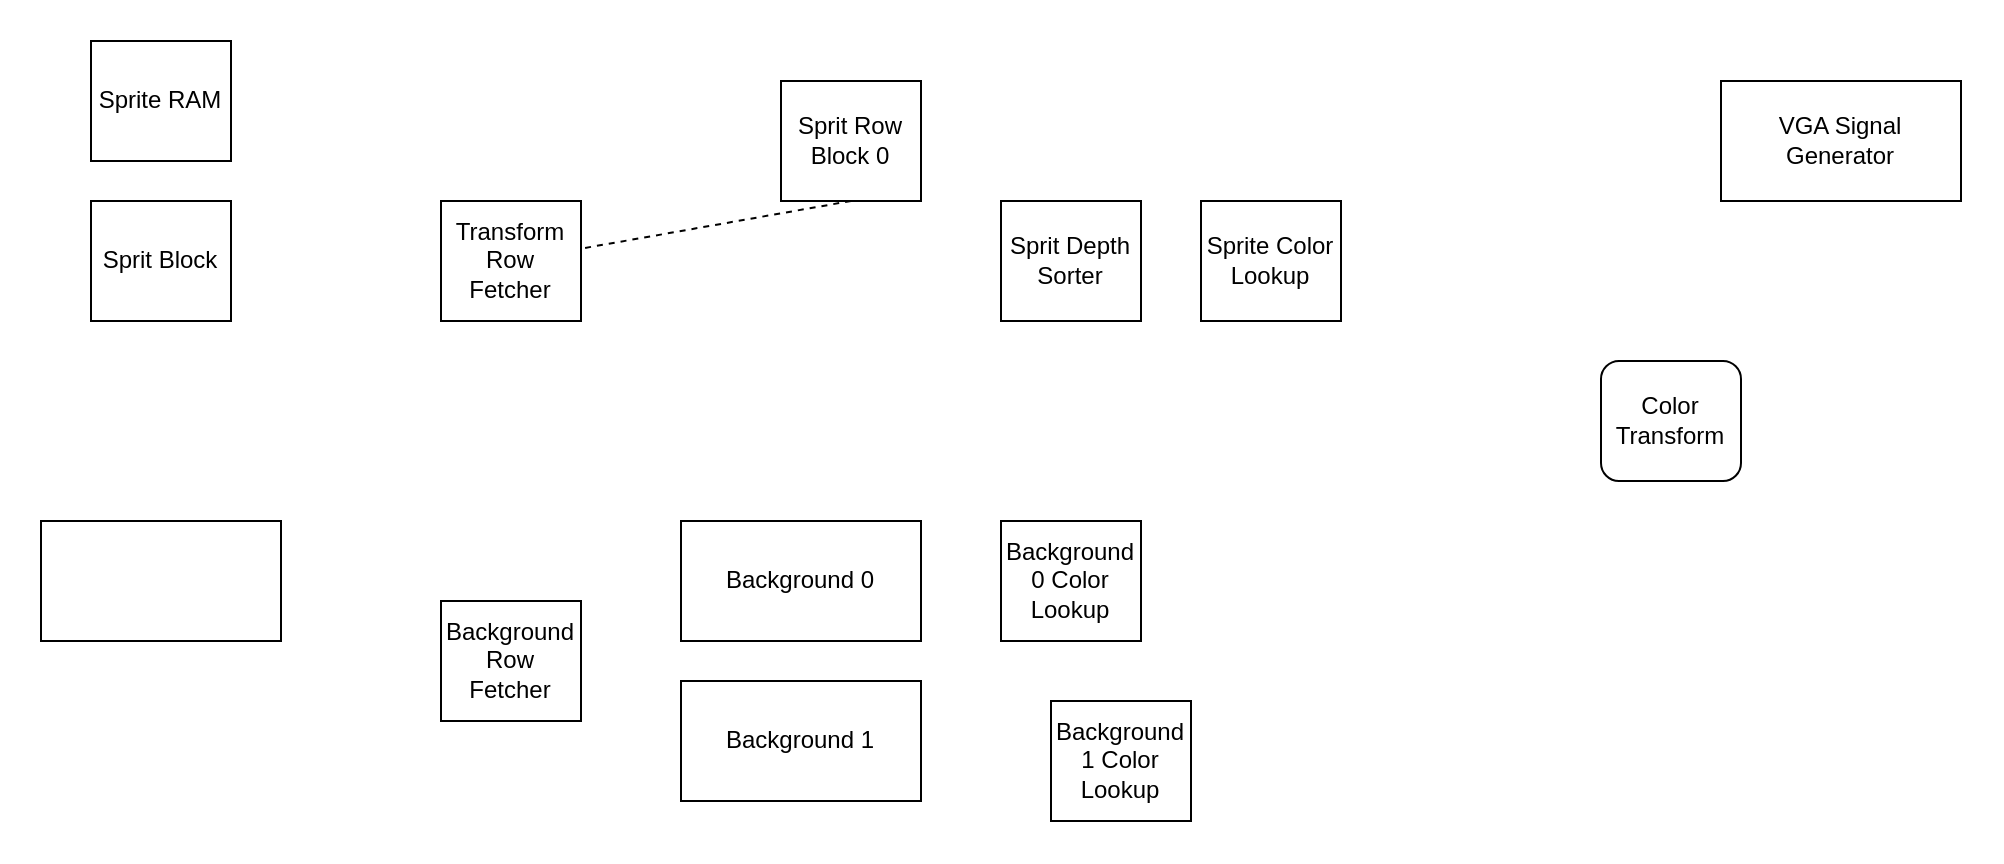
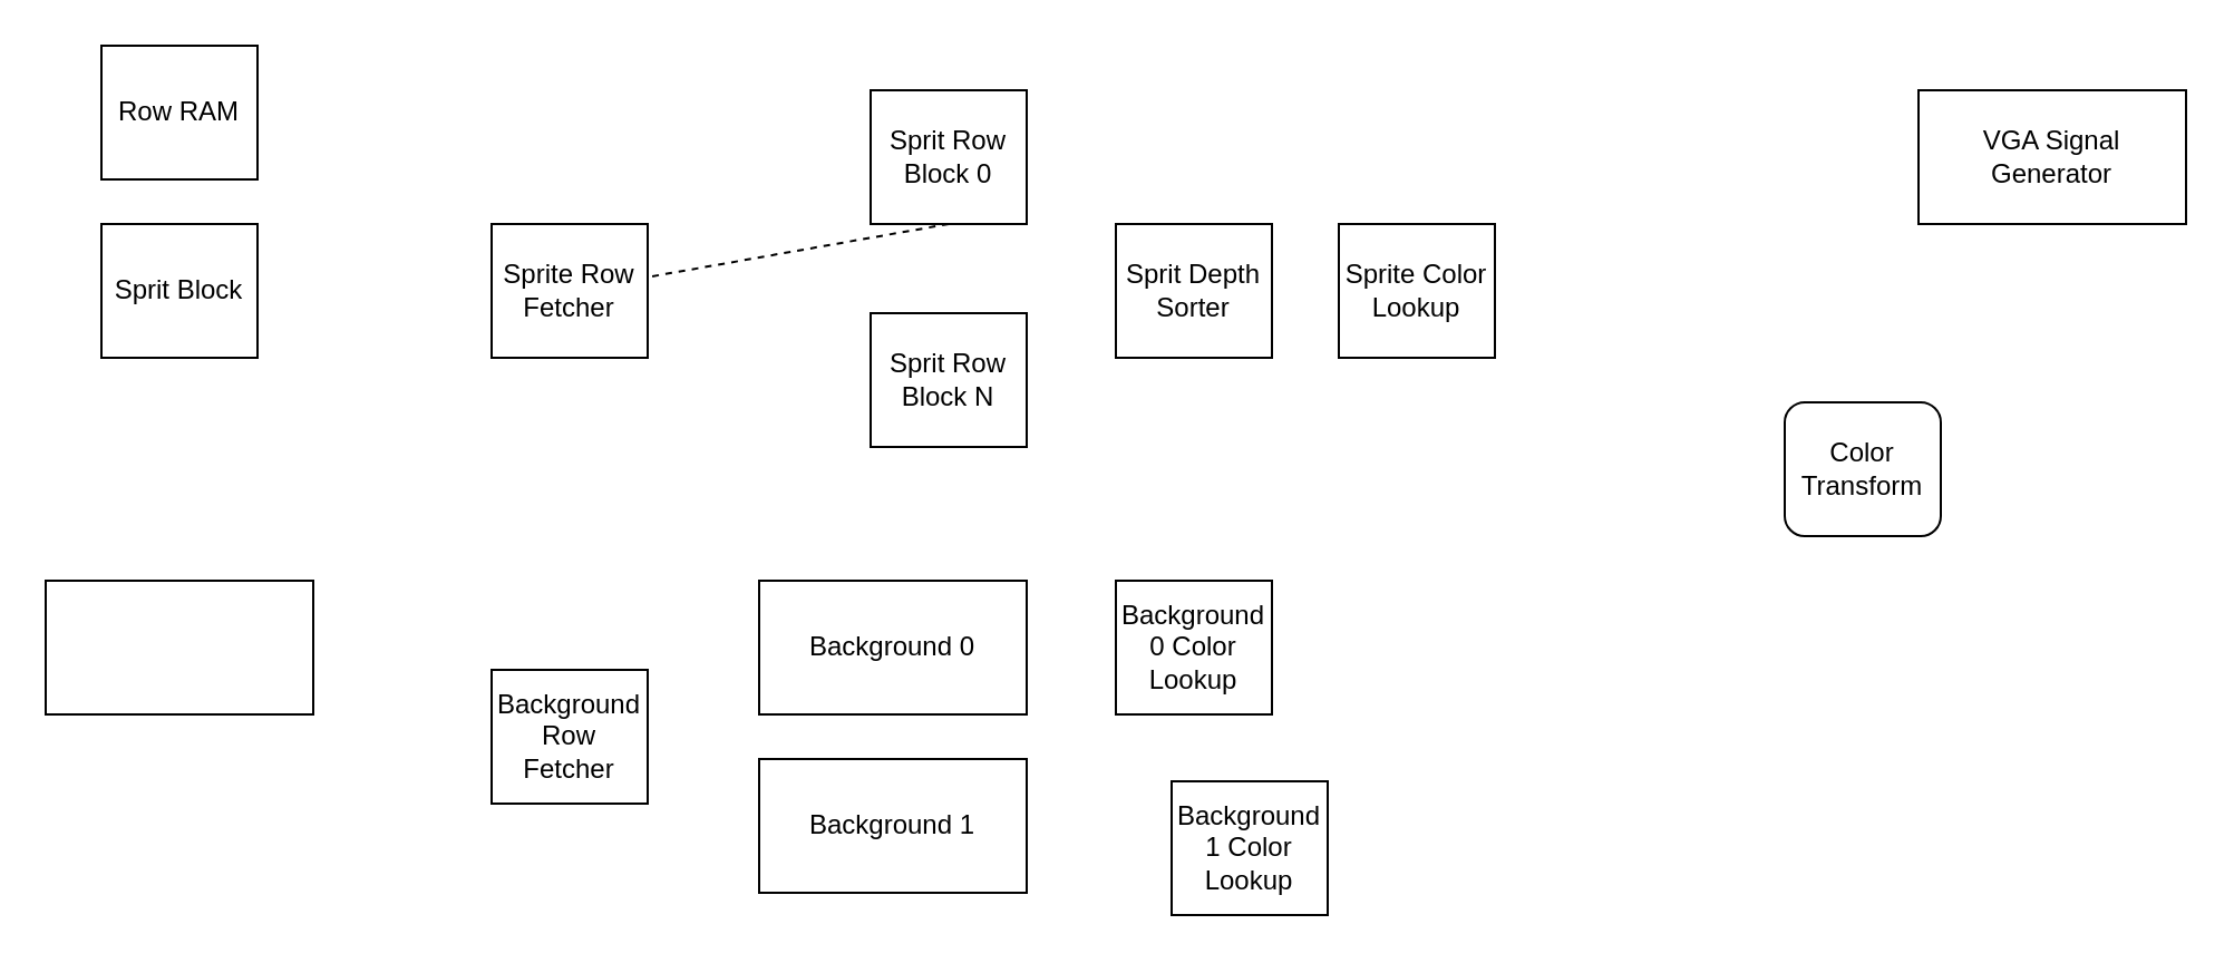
- <mxCell id="17" value="Sprite RAM" style="rounded=0;whiteSpace=wrap;html=1;" vertex="1" parent="1"><mxGeometry x="45" y="20" width="70" height="60" as="geometry" /></mxCell>
+ <mxCell id="17" value="Row RAM" style="rounded=0;whiteSpace=wrap;html=1;" vertex="1" parent="1"><mxGeometry x="45" y="20" width="70" height="60" as="geometry" /></mxCell>
- <mxCell id="13" value="Transform Row Fetcher" style="rounded=0;whiteSpace=wrap;html=1;" vertex="1" parent="1"><mxGeometry x="220" y="100" width="70" height="60" as="geometry" /></mxCell>
+ <mxCell id="13" value="Sprite Row Fetcher" style="rounded=0;whiteSpace=wrap;html=1;" vertex="1" parent="1"><mxGeometry x="220" y="100" width="70" height="60" as="geometry" /></mxCell>
+ <mxCell id="7" value="Sprit Row Block N" style="rounded=0;whiteSpace=wrap;html=1;" vertex="1" parent="1"><mxGeometry x="390" y="140" width="70" height="60" as="geometry" /></mxCell>
